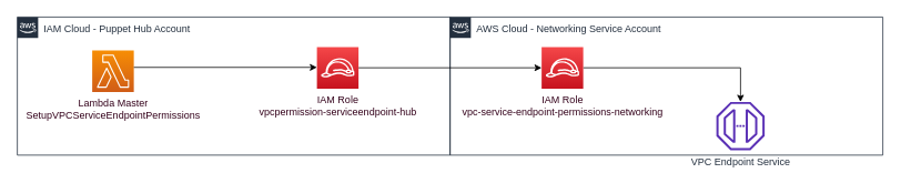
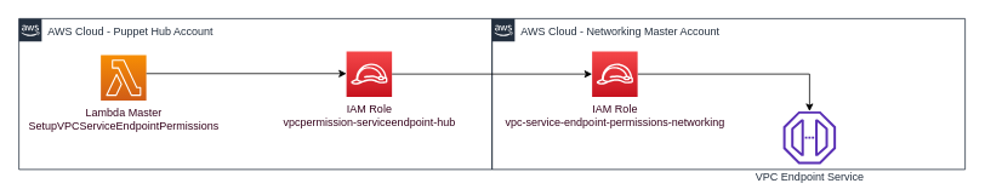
- <mxCell id="3" value="IAM Cloud - Puppet Hub Account" style="points=[[0,0],[0.25,0],[0.5,0],[0.75,0],[1,0],[1,0.25],[1,0.5],[1,0.75],[1,1],[0.75,1],[0.5,1],[0.25,1],[0,1],[0,0.75],[0,0.5],[0,0.25]];outlineConnect=0;gradientColor=none;html=1;whiteSpace=wrap;fontSize=12;fontStyle=0;shape=mxgraph.aws4.group;grIcon=mxgraph.aws4.group_aws_cloud_alt;strokeColor=#232F3E;fillColor=none;verticalAlign=top;align=left;spacingLeft=30;fontColor=#232F3E;dashed=0;" vertex="1" parent="1"><mxGeometry x="20" y="20" width="520" height="166" as="geometry" /></mxCell>
+ <mxCell id="3" value="AWS Cloud - Puppet Hub Account" style="points=[[0,0],[0.25,0],[0.5,0],[0.75,0],[1,0],[1,0.25],[1,0.5],[1,0.75],[1,1],[0.75,1],[0.5,1],[0.25,1],[0,1],[0,0.75],[0,0.5],[0,0.25]];outlineConnect=0;gradientColor=none;html=1;whiteSpace=wrap;fontSize=12;fontStyle=0;shape=mxgraph.aws4.group;grIcon=mxgraph.aws4.group_aws_cloud_alt;strokeColor=#232F3E;fillColor=none;verticalAlign=top;align=left;spacingLeft=30;fontColor=#232F3E;dashed=0;" vertex="1" parent="1"><mxGeometry x="20" y="20" width="520" height="166" as="geometry" /></mxCell>
- <mxCell id="2" value="AWS Cloud - Networking Service Account" style="points=[[0,0],[0.25,0],[0.5,0],[0.75,0],[1,0],[1,0.25],[1,0.5],[1,0.75],[1,1],[0.75,1],[0.5,1],[0.25,1],[0,1],[0,0.75],[0,0.5],[0,0.25]];outlineConnect=0;gradientColor=none;html=1;whiteSpace=wrap;fontSize=12;fontStyle=0;shape=mxgraph.aws4.group;grIcon=mxgraph.aws4.group_aws_cloud_alt;strokeColor=#232F3E;fillColor=none;verticalAlign=top;align=left;spacingLeft=30;fontColor=#232F3E;dashed=0;" vertex="1" parent="1"><mxGeometry x="540" y="20" width="520" height="166" as="geometry" /></mxCell>
+ <mxCell id="2" value="AWS Cloud - Networking Master Account" style="points=[[0,0],[0.25,0],[0.5,0],[0.75,0],[1,0],[1,0.25],[1,0.5],[1,0.75],[1,1],[0.75,1],[0.5,1],[0.25,1],[0,1],[0,0.75],[0,0.5],[0,0.25]];outlineConnect=0;gradientColor=none;html=1;whiteSpace=wrap;fontSize=12;fontStyle=0;shape=mxgraph.aws4.group;grIcon=mxgraph.aws4.group_aws_cloud_alt;strokeColor=#232F3E;fillColor=none;verticalAlign=top;align=left;spacingLeft=30;fontColor=#232F3E;dashed=0;" vertex="1" parent="1"><mxGeometry x="540" y="20" width="520" height="166" as="geometry" /></mxCell>
